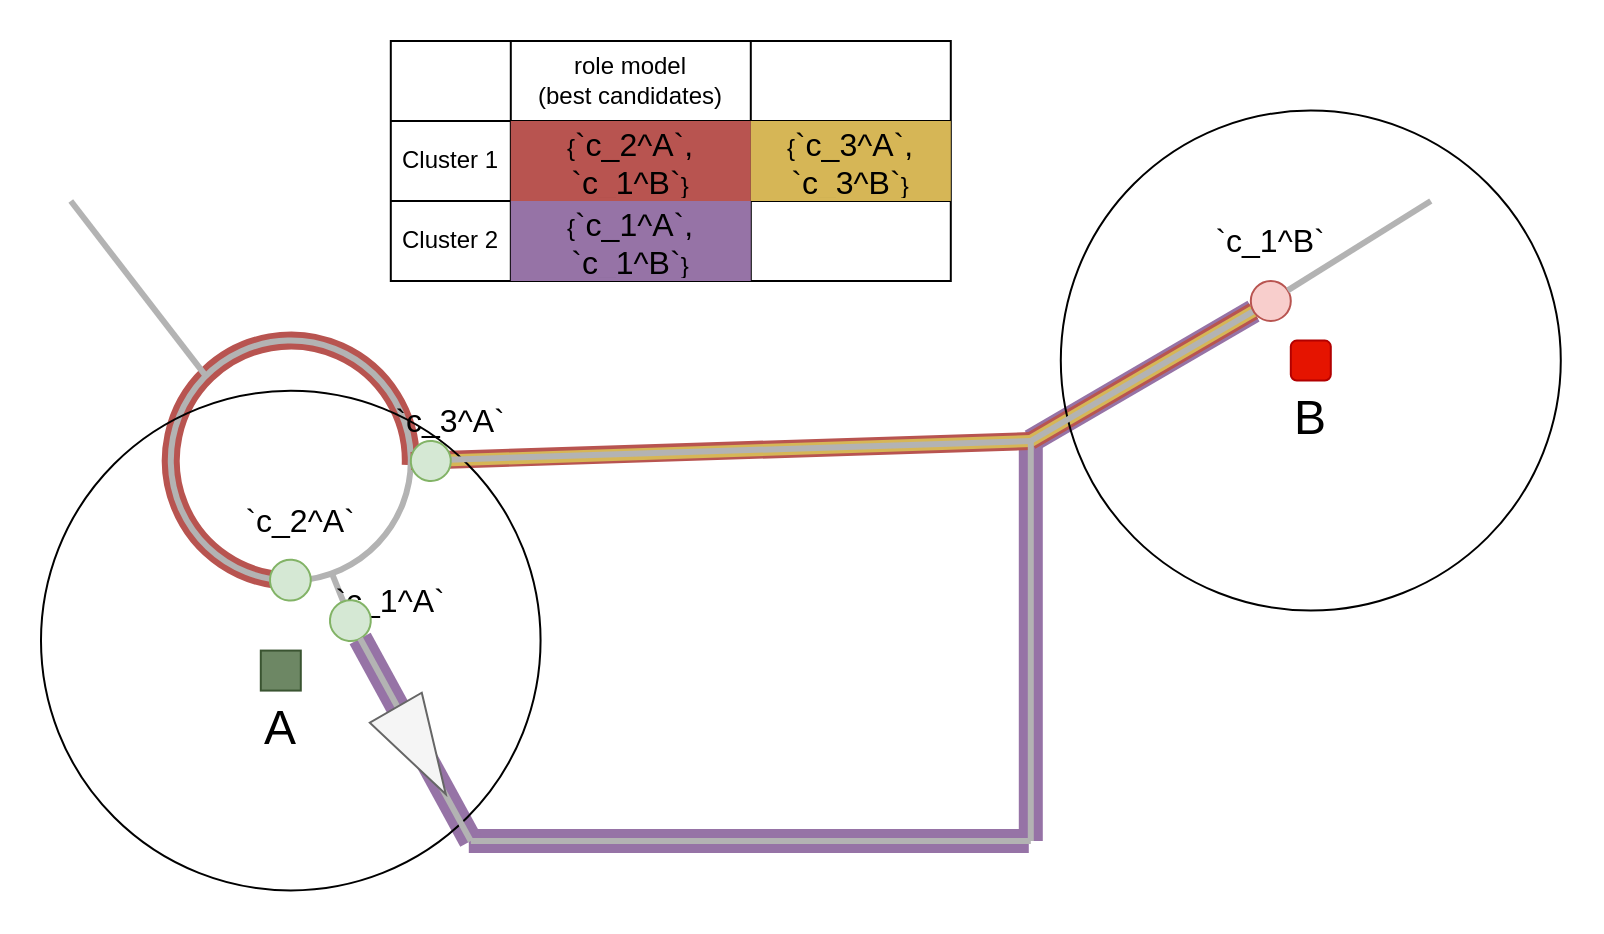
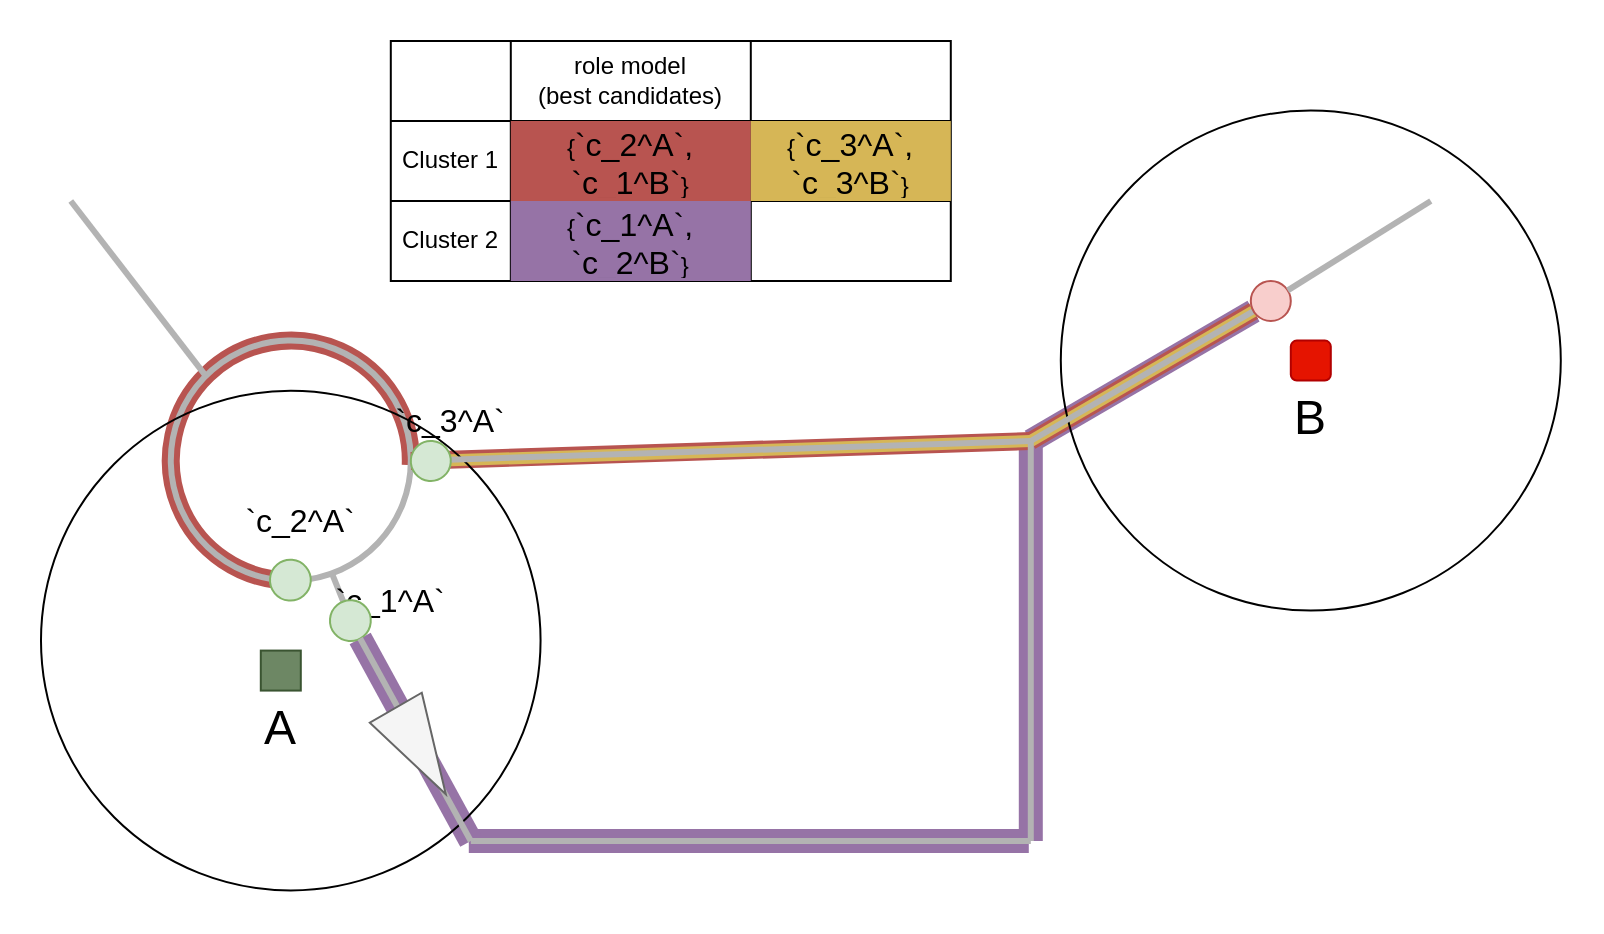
- <mxCell id="44" value="{&lt;font style=&quot;font-size: 16px&quot;&gt;`c_1^A`,&lt;/font&gt;&lt;font style=&quot;font-size: 16px&quot;&gt; `c_1^B`&lt;/font&gt;}" style="shape=partialRectangle;html=1;whiteSpace=wrap;connectable=0;top=0;left=0;bottom=0;right=0;overflow=hidden;fillColor=#9673A6;" parent="42" vertex="1"><mxGeometry x="60" width="120" height="40" as="geometry" /></mxCell>
+ <mxCell id="44" value="{&lt;font style=&quot;font-size: 16px&quot;&gt;`c_1^A`,&lt;/font&gt;&lt;font style=&quot;font-size: 16px&quot;&gt; `c_2^B`&lt;/font&gt;}" style="shape=partialRectangle;html=1;whiteSpace=wrap;connectable=0;top=0;left=0;bottom=0;right=0;overflow=hidden;fillColor=#9673A6;" parent="42" vertex="1"><mxGeometry x="60" width="120" height="40" as="geometry" /></mxCell>
- <mxCell id="26" value="&lt;div&gt;&lt;font style=&quot;font-size: 16px&quot;&gt;`c_1^B`&lt;/font&gt;&lt;/div&gt;" style="text;html=1;strokeColor=none;fillColor=none;align=center;verticalAlign=middle;whiteSpace=wrap;rounded=0;fontColor=#000000;" parent="1" vertex="1"><mxGeometry x="614.9" y="110" width="40" height="20" as="geometry" /></mxCell>
